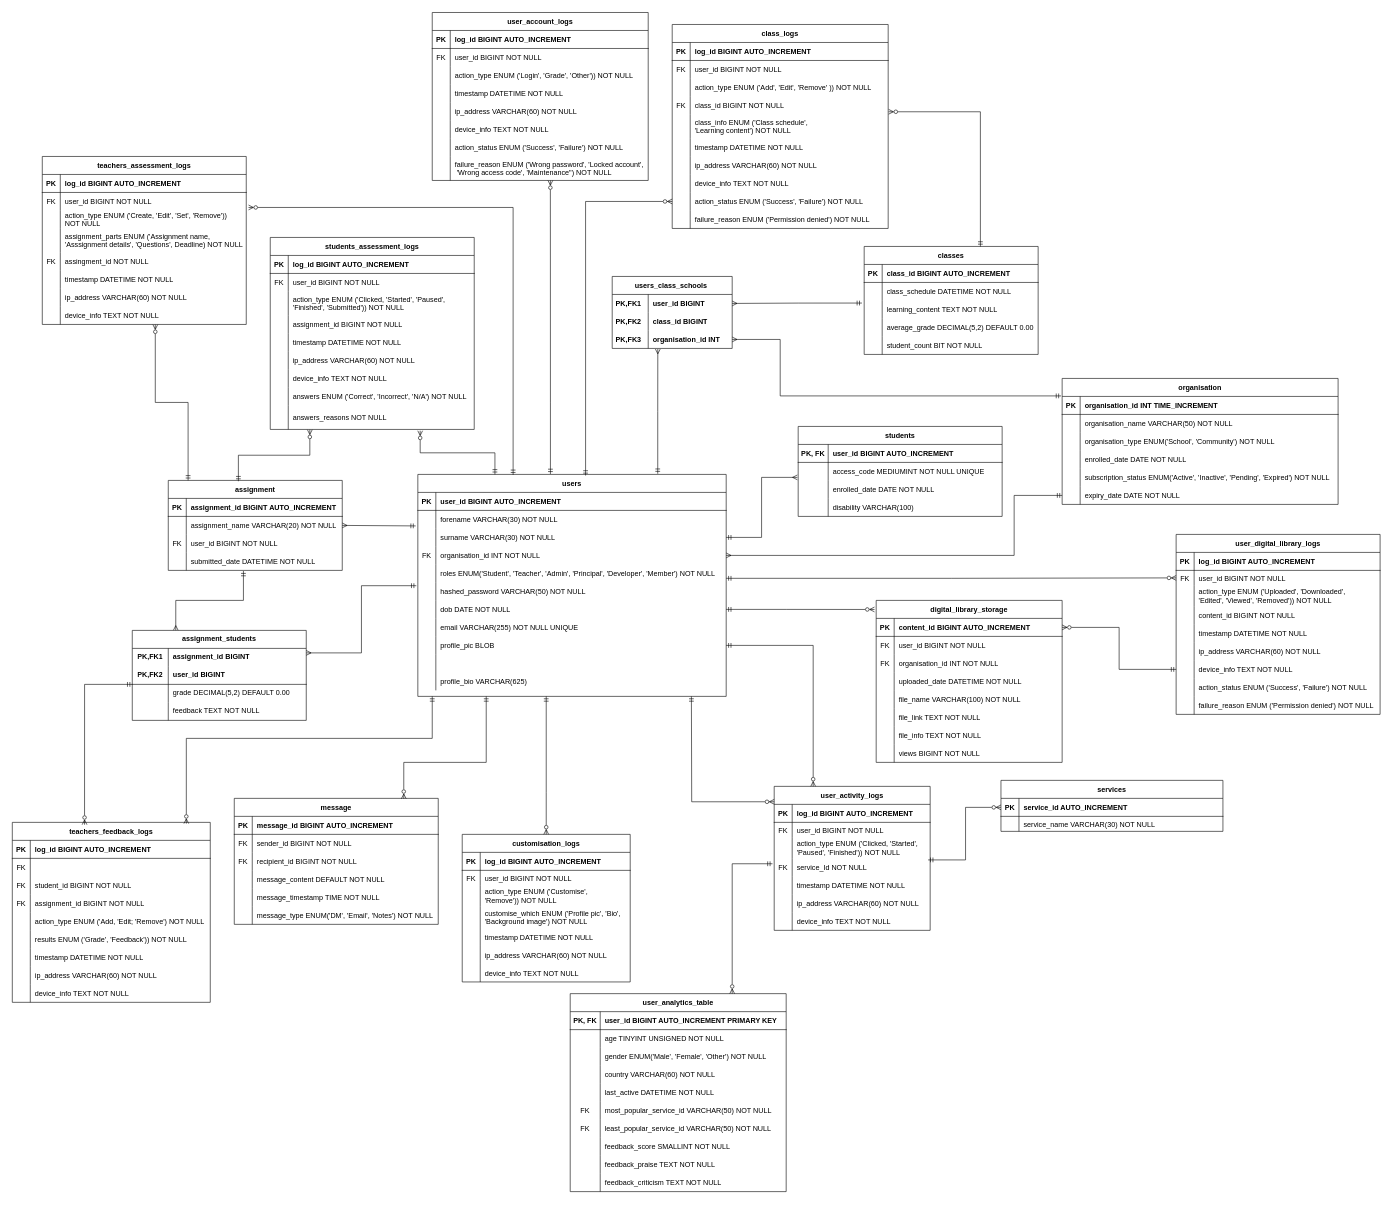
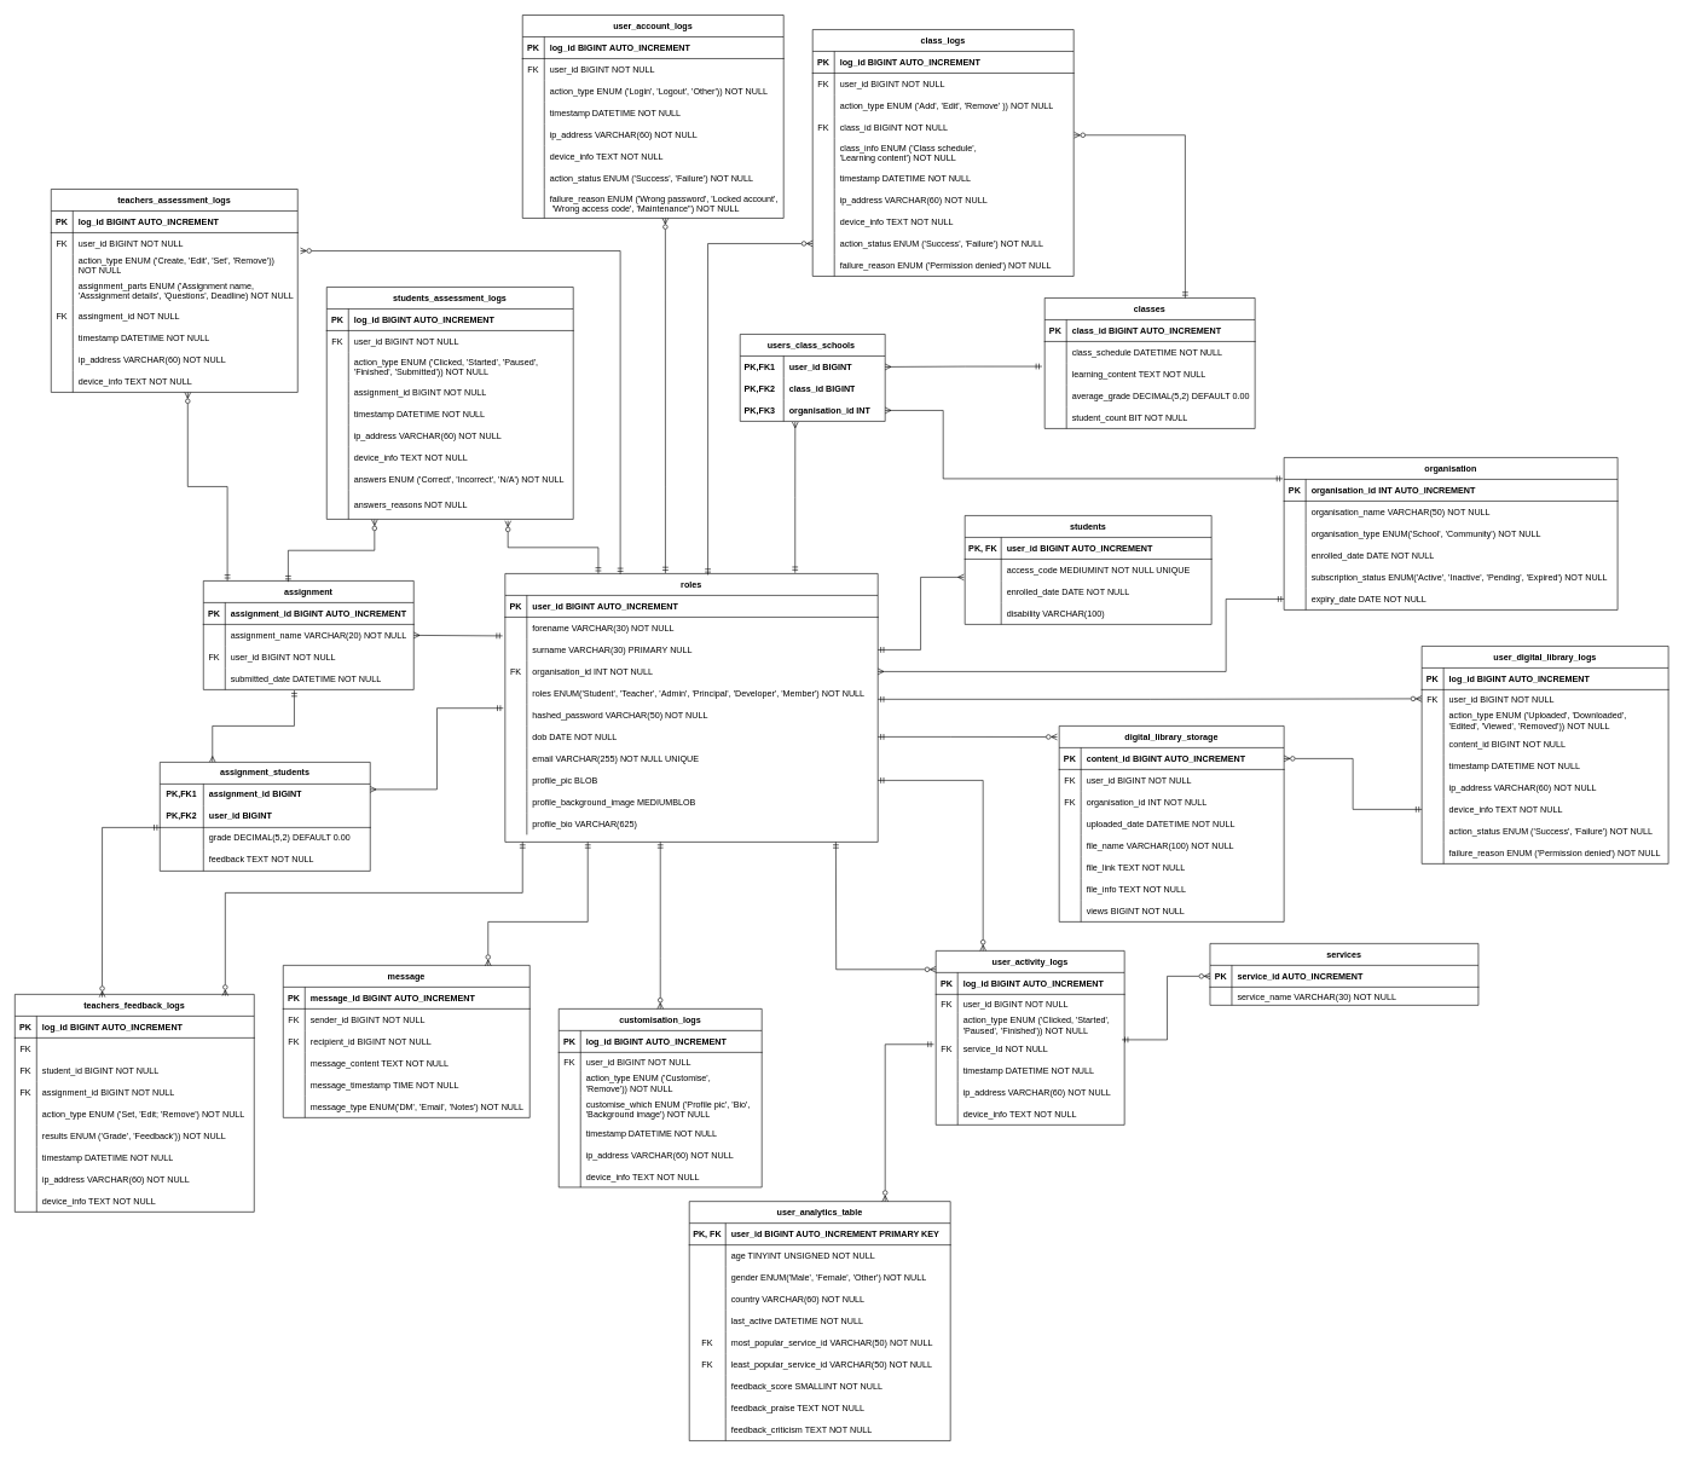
- <mxCell id="215" value="action_type ENUM ('Login', 'Grade', 'Other')) NOT NULL" style="shape=partialRectangle;overflow=hidden;connectable=0;fillColor=none;top=0;left=0;bottom=0;right=0;align=left;spacingLeft=6;" vertex="1" parent="213"><mxGeometry x="30" width="330" height="30" as="geometry"><mxRectangle width="330" height="30" as="alternateBounds" /></mxGeometry></mxCell>
+ <mxCell id="215" value="action_type ENUM ('Login', 'Logout', 'Other')) NOT NULL" style="shape=partialRectangle;overflow=hidden;connectable=0;fillColor=none;top=0;left=0;bottom=0;right=0;align=left;spacingLeft=6;" vertex="1" parent="213"><mxGeometry x="30" width="330" height="30" as="geometry"><mxRectangle width="330" height="30" as="alternateBounds" /></mxGeometry></mxCell>
- <mxCell id="165" value="organisation_id INT TIME_INCREMENT " style="shape=partialRectangle;overflow=hidden;connectable=0;fillColor=none;top=0;left=0;bottom=0;right=0;align=left;spacingLeft=6;fontStyle=1;" vertex="1" parent="163"><mxGeometry x="30" width="430" height="30" as="geometry"><mxRectangle width="430" height="30" as="alternateBounds" /></mxGeometry></mxCell>
+ <mxCell id="165" value="organisation_id INT AUTO_INCREMENT " style="shape=partialRectangle;overflow=hidden;connectable=0;fillColor=none;top=0;left=0;bottom=0;right=0;align=left;spacingLeft=6;fontStyle=1;" vertex="1" parent="163"><mxGeometry x="30" width="430" height="30" as="geometry"><mxRectangle width="430" height="30" as="alternateBounds" /></mxGeometry></mxCell>
- <mxCell id="71" value="users" style="shape=table;startSize=30;container=1;collapsible=1;childLayout=tableLayout;fixedRows=1;rowLines=0;fontStyle=1;align=center;resizeLast=1;" vertex="1" parent="1"><mxGeometry x="696" y="790" width="514" height="370" as="geometry" /></mxCell>
+ <mxCell id="71" value="roles" style="shape=table;startSize=30;container=1;collapsible=1;childLayout=tableLayout;fixedRows=1;rowLines=0;fontStyle=1;align=center;resizeLast=1;" vertex="1" parent="1"><mxGeometry x="696" y="790" width="514" height="370" as="geometry" /></mxCell>
- <mxCell id="80" value="surname VARCHAR(30) NOT NULL" style="shape=partialRectangle;overflow=hidden;connectable=0;fillColor=none;top=0;left=0;bottom=0;right=0;align=left;spacingLeft=6;" vertex="1" parent="78"><mxGeometry x="30" width="484" height="30" as="geometry"><mxRectangle width="484" height="30" as="alternateBounds" /></mxGeometry></mxCell>
+ <mxCell id="80" value="surname VARCHAR(30) PRIMARY NULL" style="shape=partialRectangle;overflow=hidden;connectable=0;fillColor=none;top=0;left=0;bottom=0;right=0;align=left;spacingLeft=6;" vertex="1" parent="78"><mxGeometry x="30" width="484" height="30" as="geometry"><mxRectangle width="484" height="30" as="alternateBounds" /></mxGeometry></mxCell>
+ <mxCell id="101" value="profile_background_image MEDIUMBLOB" style="shape=partialRectangle;overflow=hidden;connectable=0;fillColor=none;top=0;left=0;bottom=0;right=0;align=left;spacingLeft=6;" vertex="1" parent="99"><mxGeometry x="30" width="484" height="30" as="geometry"><mxRectangle width="484" height="30" as="alternateBounds" /></mxGeometry></mxCell>
- <mxCell id="195" value="message_content DEFAULT NOT NULL" style="shape=partialRectangle;overflow=hidden;connectable=0;fillColor=none;top=0;left=0;bottom=0;right=0;align=left;spacingLeft=6;" vertex="1" parent="193"><mxGeometry x="30" width="310" height="30" as="geometry"><mxRectangle width="310" height="30" as="alternateBounds" /></mxGeometry></mxCell>
+ <mxCell id="195" value="message_content TEXT NOT NULL" style="shape=partialRectangle;overflow=hidden;connectable=0;fillColor=none;top=0;left=0;bottom=0;right=0;align=left;spacingLeft=6;" vertex="1" parent="193"><mxGeometry x="30" width="310" height="30" as="geometry"><mxRectangle width="310" height="30" as="alternateBounds" /></mxGeometry></mxCell>
- <mxCell id="380" value="action_type ENUM ('Add, 'Edit; 'Remove') NOT NULL" style="shape=partialRectangle;overflow=hidden;connectable=0;fillColor=none;top=0;left=0;bottom=0;right=0;align=left;spacingLeft=6;" vertex="1" parent="378"><mxGeometry x="30" width="300" height="30" as="geometry"><mxRectangle width="300" height="30" as="alternateBounds" /></mxGeometry></mxCell>
+ <mxCell id="380" value="action_type ENUM ('Set, 'Edit; 'Remove') NOT NULL" style="shape=partialRectangle;overflow=hidden;connectable=0;fillColor=none;top=0;left=0;bottom=0;right=0;align=left;spacingLeft=6;" vertex="1" parent="378"><mxGeometry x="30" width="300" height="30" as="geometry"><mxRectangle width="300" height="30" as="alternateBounds" /></mxGeometry></mxCell>
